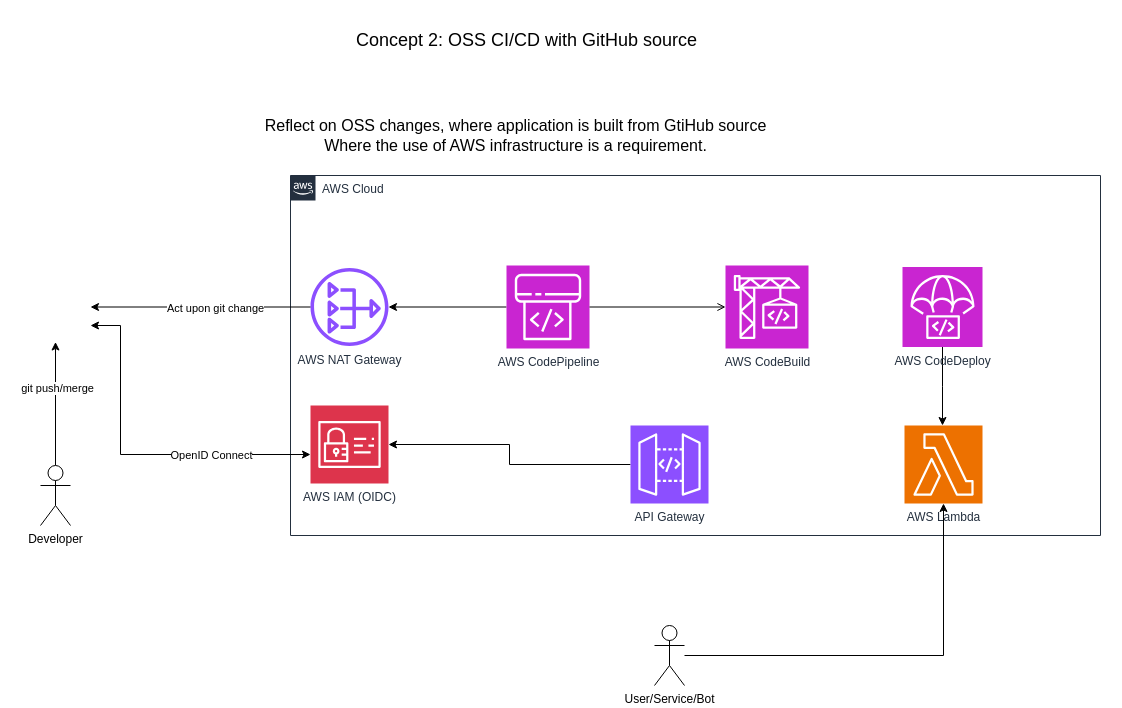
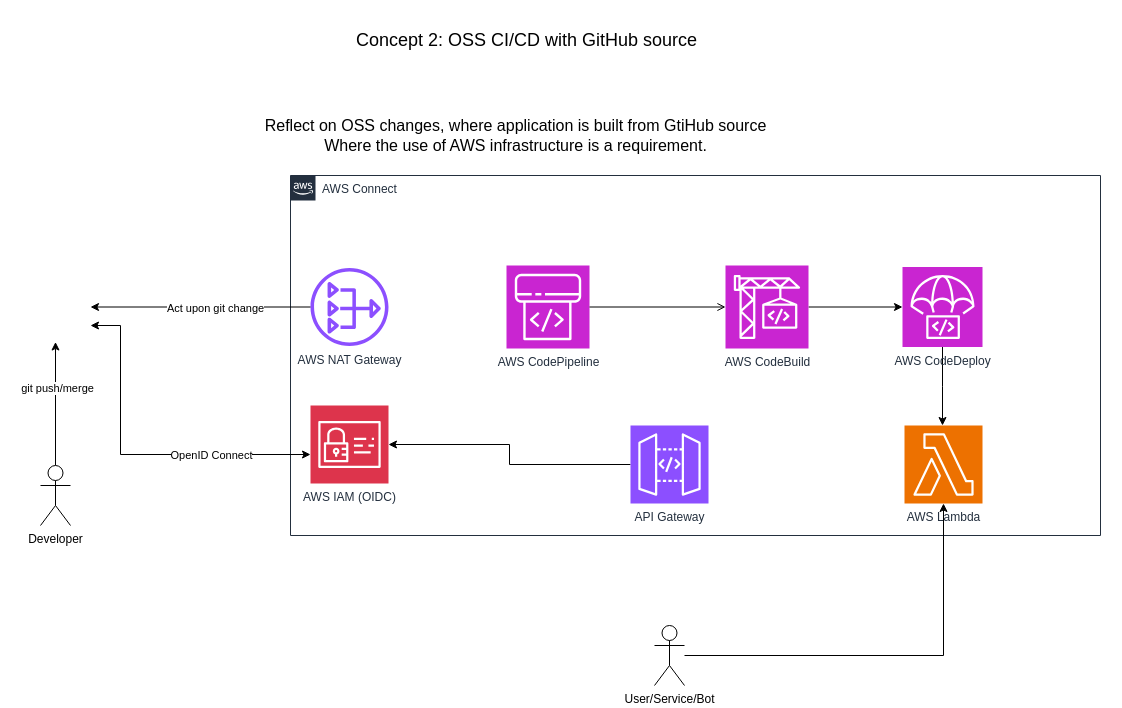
- <mxCell id="3" value="AWS Cloud" style="points=[[0,0],[0.25,0],[0.5,0],[0.75,0],[1,0],[1,0.25],[1,0.5],[1,0.75],[1,1],[0.75,1],[0.5,1],[0.25,1],[0,1],[0,0.75],[0,0.5],[0,0.25]];outlineConnect=0;gradientColor=none;html=1;whiteSpace=wrap;fontSize=12;fontStyle=0;container=1;pointerEvents=0;collapsible=0;recursiveResize=0;shape=mxgraph.aws4.group;grIcon=mxgraph.aws4.group_aws_cloud_alt;strokeColor=#232F3E;fillColor=none;verticalAlign=top;align=left;spacingLeft=30;fontColor=#232F3E;dashed=0;" parent="1" vertex="1"><mxGeometry x="290" y="175" width="810" height="360" as="geometry" /></mxCell>
+ <mxCell id="3" value="AWS Connect" style="points=[[0,0],[0.25,0],[0.5,0],[0.75,0],[1,0],[1,0.25],[1,0.5],[1,0.75],[1,1],[0.75,1],[0.5,1],[0.25,1],[0,1],[0,0.75],[0,0.5],[0,0.25]];outlineConnect=0;gradientColor=none;html=1;whiteSpace=wrap;fontSize=12;fontStyle=0;container=1;pointerEvents=0;collapsible=0;recursiveResize=0;shape=mxgraph.aws4.group;grIcon=mxgraph.aws4.group_aws_cloud_alt;strokeColor=#232F3E;fillColor=none;verticalAlign=top;align=left;spacingLeft=30;fontColor=#232F3E;dashed=0;" parent="1" vertex="1"><mxGeometry x="290" y="175" width="810" height="360" as="geometry" /></mxCell>
- <mxCell id="4" style="edgeStyle=orthogonalEdgeStyle;rounded=0;orthogonalLoop=1;jettySize=auto;html=1;" parent="3" source="5" target="11" edge="1"><mxGeometry relative="1" as="geometry" /></mxCell>
+ <mxCell id="8" style="edgeStyle=orthogonalEdgeStyle;rounded=0;orthogonalLoop=1;jettySize=auto;html=1;" parent="3" source="9" target="7" edge="1"><mxGeometry relative="1" as="geometry" /></mxCell>
